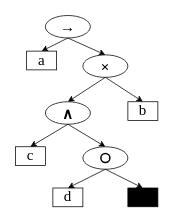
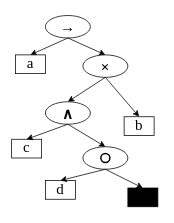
- <mxCell id="5" value="&lt;font&gt;a&lt;/font&gt;" style="rounded=0;whiteSpace=wrap;html=1;strokeColor=default;align=center;verticalAlign=bottom;fontFamily=Times New Roman;fontSize=20;fontColor=default;fillColor=default;" parent="1" vertex="1"><mxGeometry x="35" y="67.5" width="40" height="25" as="geometry" /></mxCell>
+ <mxCell id="5" value="&lt;font&gt;a&lt;/font&gt;" style="rounded=0;whiteSpace=wrap;html=1;strokeColor=default;align=center;verticalAlign=bottom;fontFamily=Times New Roman;fontSize=20;fontColor=default;fillColor=default;" parent="1" vertex="1"><mxGeometry x="20" y="72.5" width="40" height="25" as="geometry" /></mxCell>
- <mxCell id="10" value="b" style="rounded=0;whiteSpace=wrap;html=1;strokeColor=default;align=center;verticalAlign=bottom;fontFamily=Times New Roman;fontSize=20;fontColor=default;fillColor=default;" parent="1" vertex="1"><mxGeometry x="170" y="135" width="40" height="25" as="geometry" /></mxCell>
+ <mxCell id="10" value="b" style="rounded=0;whiteSpace=wrap;html=1;strokeColor=default;align=center;verticalAlign=bottom;fontFamily=Times New Roman;fontSize=20;fontColor=default;fillColor=default;" parent="1" vertex="1"><mxGeometry x="165" y="155" width="40" height="25" as="geometry" /></mxCell>
- <mxCell id="8" value="c" style="rounded=0;whiteSpace=wrap;html=1;strokeColor=default;align=center;verticalAlign=bottom;fontFamily=Times New Roman;fontSize=20;fontColor=default;fillColor=default;" parent="1" vertex="1"><mxGeometry x="20" y="195" width="40" height="25" as="geometry" /></mxCell>
+ <mxCell id="8" value="c" style="rounded=0;whiteSpace=wrap;html=1;strokeColor=default;align=center;verticalAlign=bottom;fontFamily=Times New Roman;fontSize=20;fontColor=default;fillColor=default;" parent="1" vertex="1"><mxGeometry x="15" y="185" width="40" height="25" as="geometry" /></mxCell>
- <mxCell id="9" value="d" style="rounded=0;whiteSpace=wrap;html=1;strokeColor=default;align=center;verticalAlign=bottom;fontFamily=Times New Roman;fontSize=20;fontColor=default;fillColor=default;" parent="1" vertex="1"><mxGeometry x="70" y="250" width="40" height="25" as="geometry" /></mxCell>
+ <mxCell id="9" value="d" style="rounded=0;whiteSpace=wrap;html=1;strokeColor=default;align=center;verticalAlign=bottom;fontFamily=Times New Roman;fontSize=20;fontColor=default;fillColor=default;" parent="1" vertex="1"><mxGeometry x="60" y="240" width="40" height="25" as="geometry" /></mxCell>
